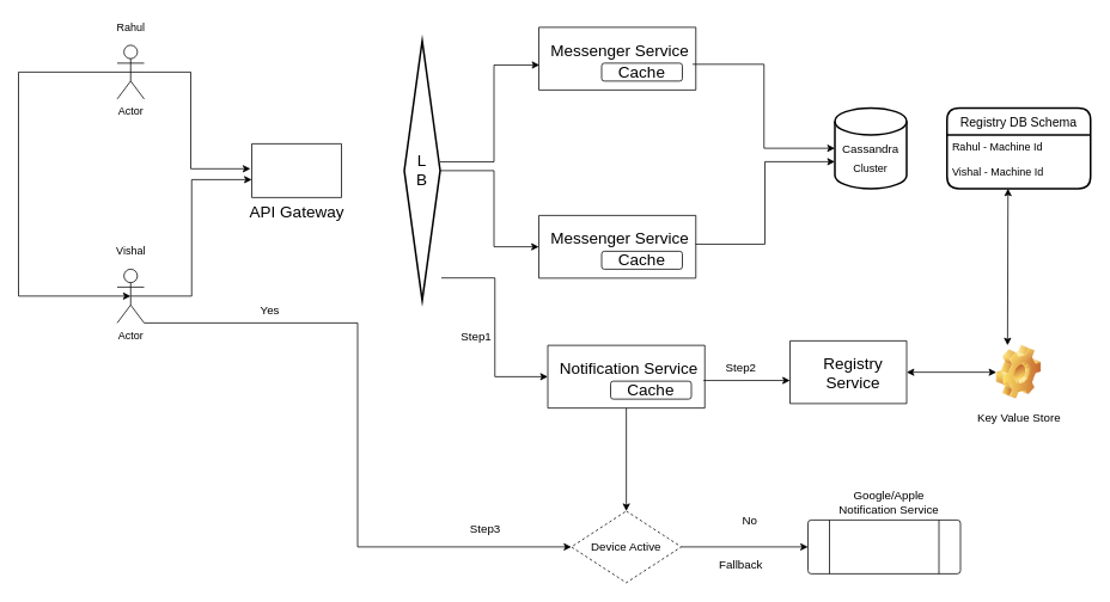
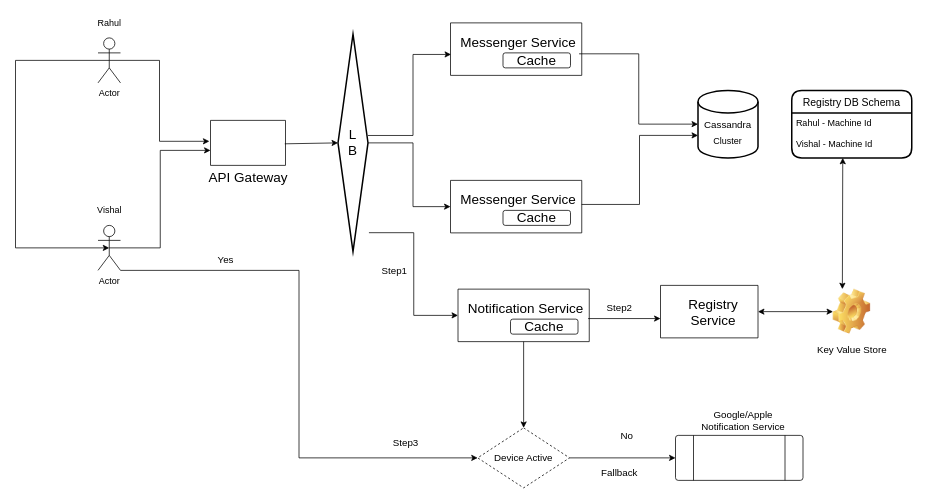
+ <mxCell id="11" value="" style="endArrow=classic;html=1;rounded=0;fontSize=18;exitX=0.99;exitY=0.521;exitDx=0;exitDy=0;exitPerimeter=0;entryX=0;entryY=0.5;entryDx=0;entryDy=0;" edge="1" parent="1" source="7" target="10"><mxGeometry width="50" height="50" relative="1" as="geometry"><mxPoint x="400" y="180" as="sourcePoint" /><mxPoint x="450" y="130" as="targetPoint" /></mxGeometry></mxCell>
- <mxCell id="27" value="Step1" style="text;html=1;align=center;verticalAlign=middle;resizable=0;points=[];autosize=1;strokeColor=none;fillColor=none;fontSize=13;" vertex="1" parent="1"><mxGeometry x="505" y="365" width="50" height="20" as="geometry" /></mxCell>
+ <mxCell id="27" value="Step1" style="text;html=1;align=center;verticalAlign=middle;resizable=0;points=[];autosize=1;strokeColor=none;fillColor=none;fontSize=13;" vertex="1" parent="1"><mxGeometry x="500" y="350" width="50" height="20" as="geometry" /></mxCell>
